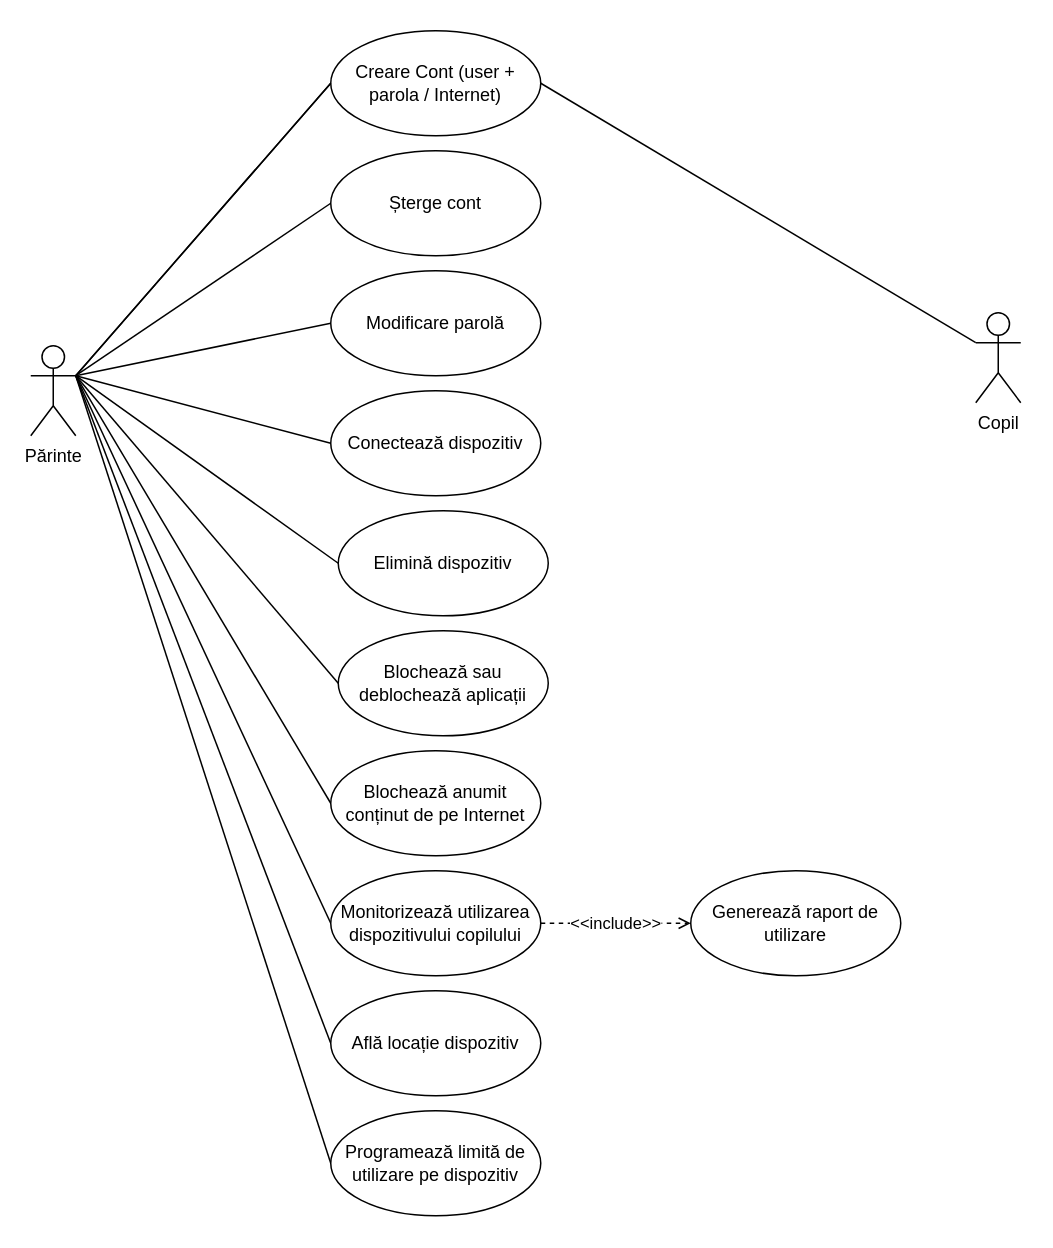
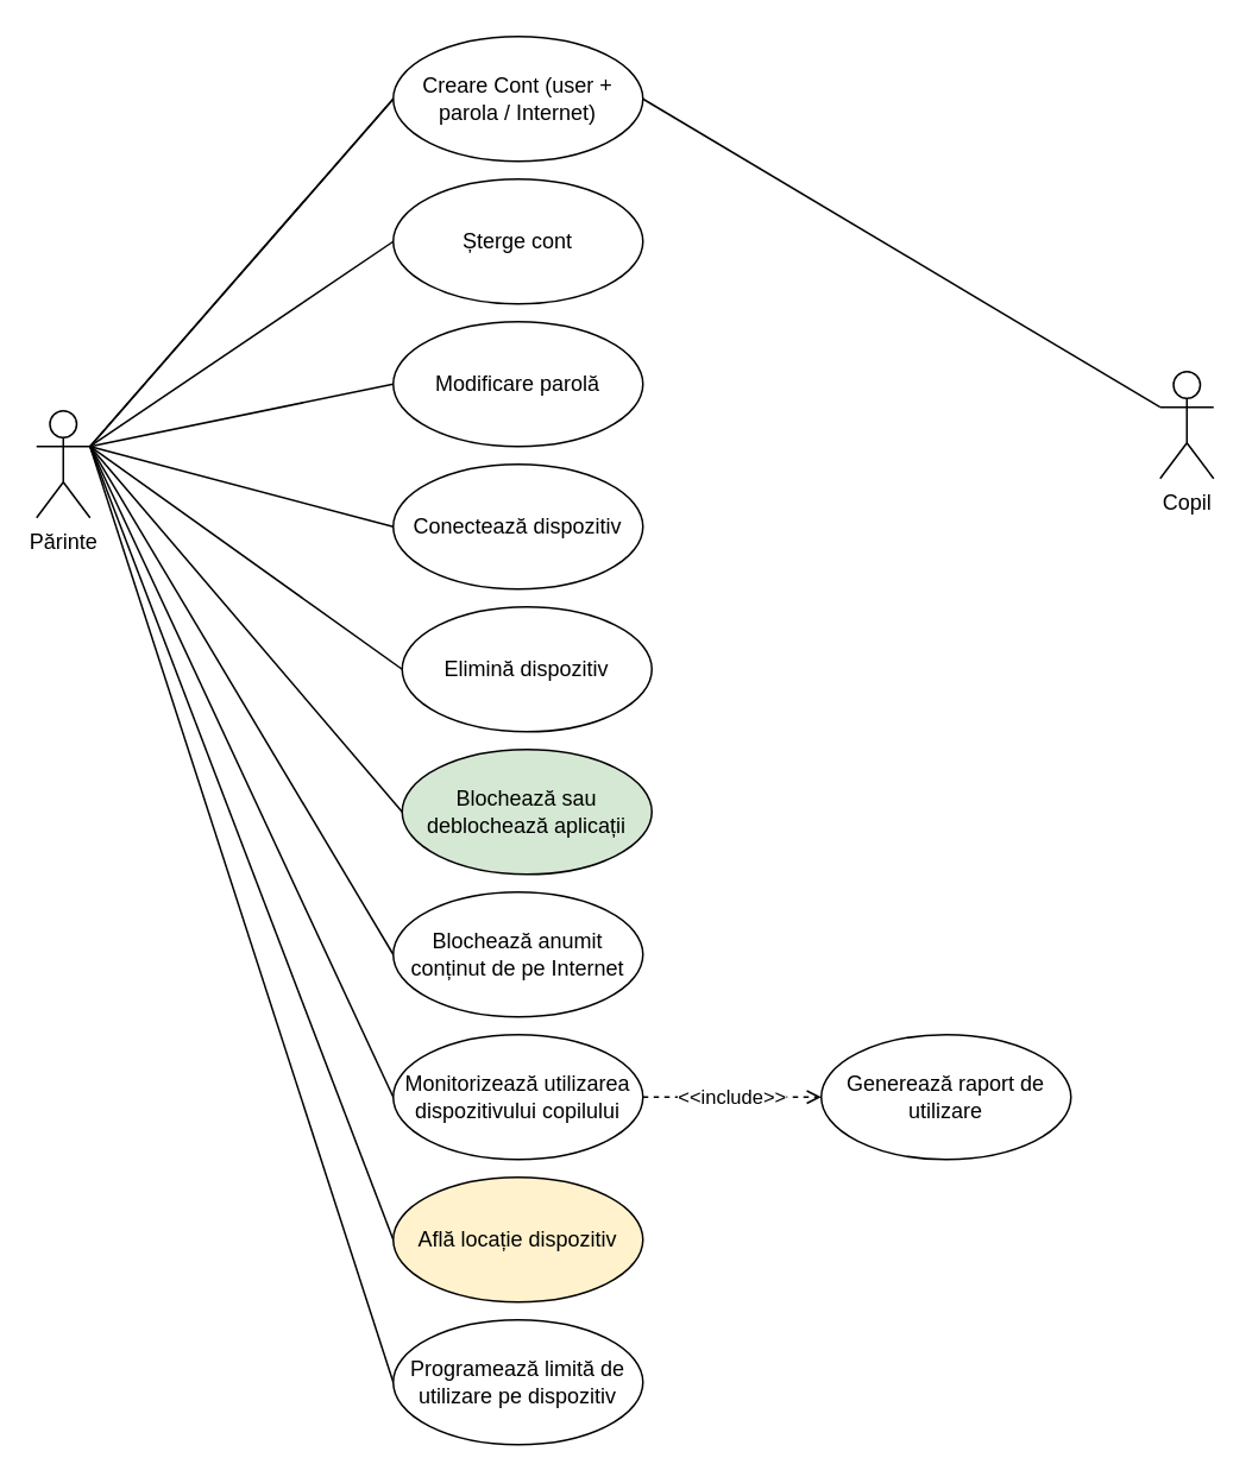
- <mxCell id="13" value="Blochează sau deblochează aplicații" style="ellipse;whiteSpace=wrap;html=1;" vertex="1" parent="1"><mxGeometry x="225" y="420" width="140" height="70" as="geometry" /></mxCell>
+ <mxCell id="13" value="Blochează sau deblochează aplicații" style="ellipse;whiteSpace=wrap;html=1;fillColor=#d5e8d4;" vertex="1" parent="1"><mxGeometry x="225" y="420" width="140" height="70" as="geometry" /></mxCell>
- <mxCell id="11" value="Află locație dispozitiv" style="ellipse;whiteSpace=wrap;html=1;" vertex="1" parent="1"><mxGeometry x="220" y="660" width="140" height="70" as="geometry" /></mxCell>
+ <mxCell id="11" value="Află locație dispozitiv" style="ellipse;whiteSpace=wrap;html=1;fillColor=#fff2cc;" vertex="1" parent="1"><mxGeometry x="220" y="660" width="140" height="70" as="geometry" /></mxCell>
